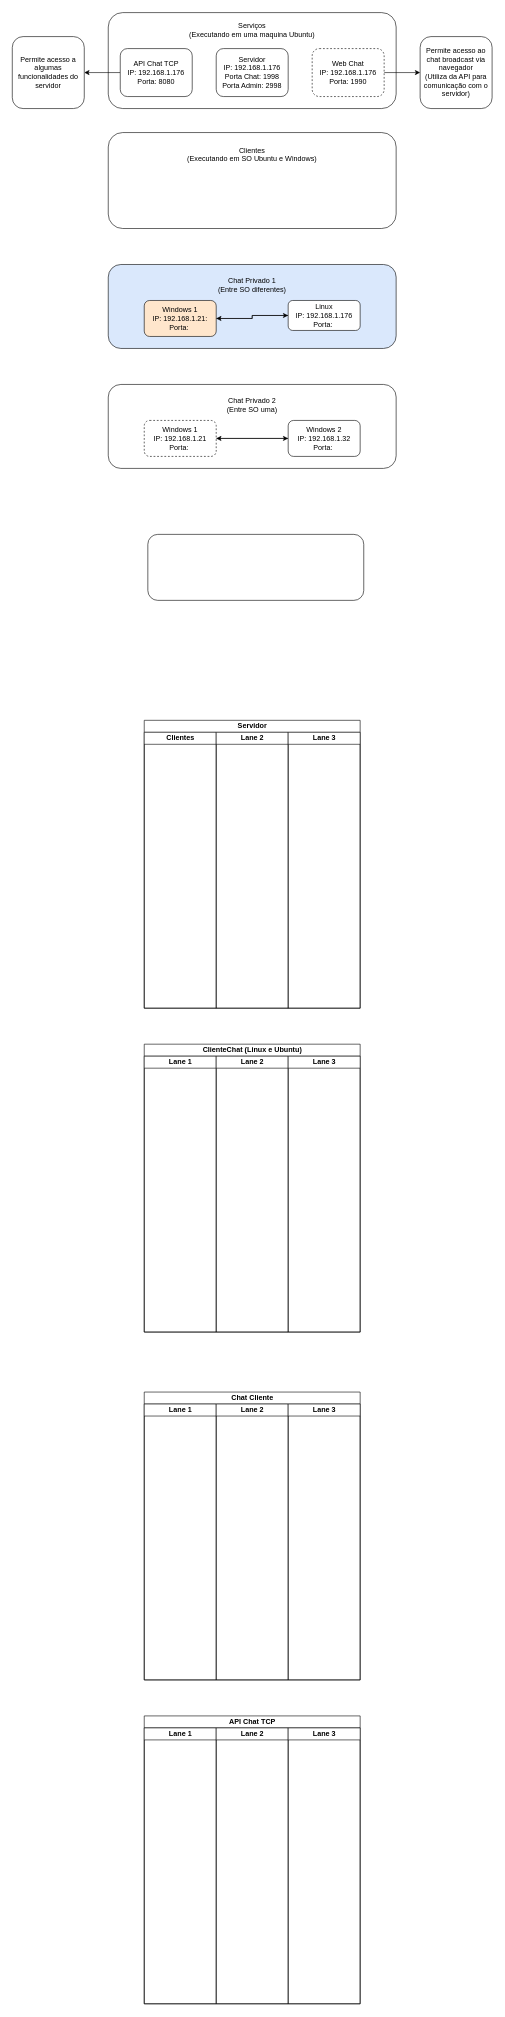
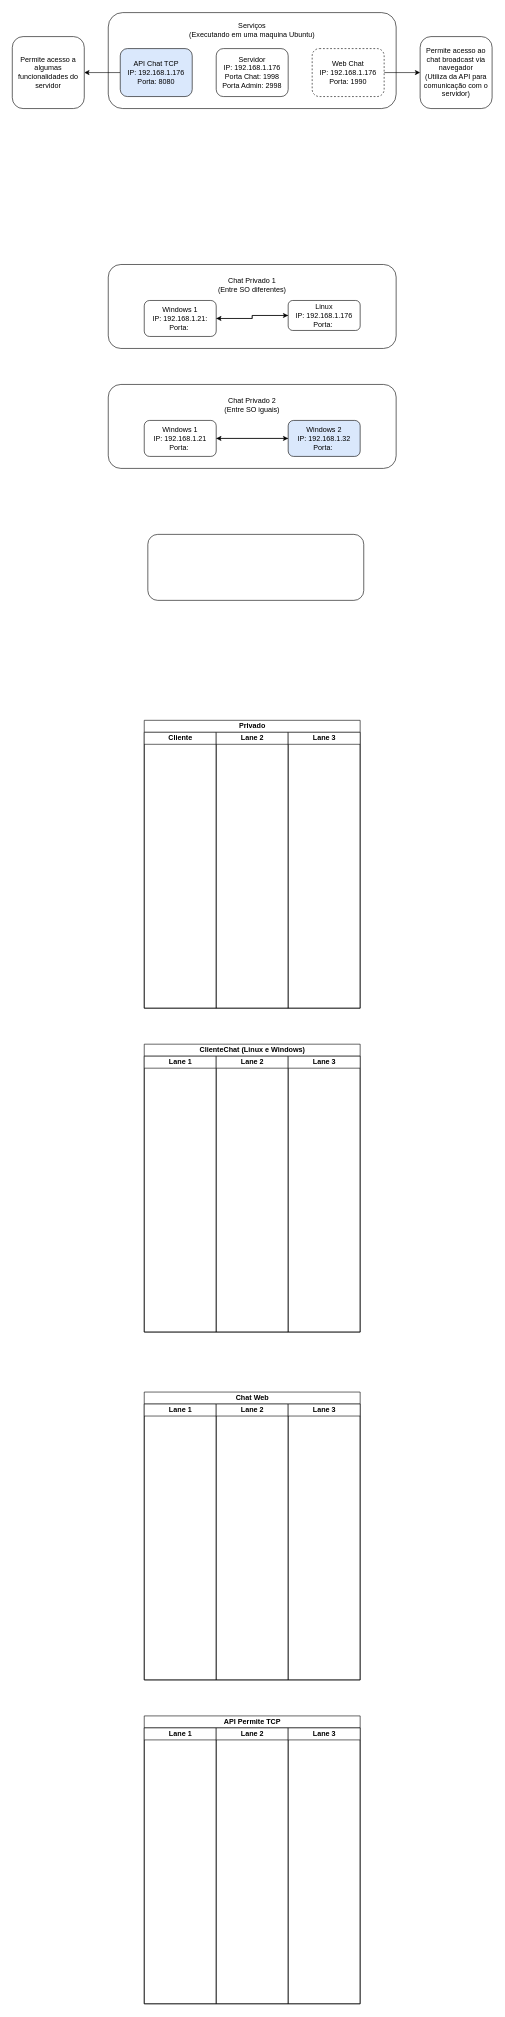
- <mxCell id="6" value="API Chat TCP&lt;br&gt;&lt;div&gt;IP: 192.168.1.176&lt;/div&gt;&lt;div&gt;Porta: 8080&lt;/div&gt;" style="rounded=1;whiteSpace=wrap;html=1;" vertex="1" parent="1"><mxGeometry x="200" y="80" width="120" height="80" as="geometry" /></mxCell>
+ <mxCell id="6" value="API Chat TCP&lt;br&gt;&lt;div&gt;IP: 192.168.1.176&lt;/div&gt;&lt;div&gt;Porta: 8080&lt;/div&gt;" style="rounded=1;whiteSpace=wrap;html=1;fillColor=#dae8fc;" vertex="1" parent="1"><mxGeometry x="200" y="80" width="120" height="80" as="geometry" /></mxCell>
- <mxCell id="2" value="&lt;div&gt;Clientes&lt;/div&gt;&lt;div&gt;(Executando em SO Ubuntu e Windows)&lt;/div&gt;&lt;div&gt;&lt;br&gt;&lt;/div&gt;&lt;div&gt;&lt;br&gt;&lt;/div&gt;&lt;div&gt;&lt;br&gt;&lt;/div&gt;&lt;div&gt;&lt;br&gt;&lt;/div&gt;&lt;div&gt;&lt;br&gt;&lt;/div&gt;&lt;div&gt;&lt;br&gt;&lt;/div&gt;" style="rounded=1;whiteSpace=wrap;html=1;" vertex="1" parent="1"><mxGeometry x="180" y="220" width="480" height="160" as="geometry" /></mxCell>
- <mxCell id="9" value="&lt;div&gt;Chat Privado 1&lt;/div&gt;&lt;div&gt;(Entre SO diferentes)&lt;/div&gt;&lt;div&gt;&lt;br&gt;&lt;/div&gt;&lt;div&gt;&lt;br&gt;&lt;/div&gt;&lt;div&gt;&lt;br&gt;&lt;/div&gt;&lt;div&gt;&lt;br&gt;&lt;/div&gt;&lt;div&gt;&lt;br&gt;&lt;/div&gt;" style="rounded=1;whiteSpace=wrap;html=1;fillColor=#dae8fc;" vertex="1" parent="1"><mxGeometry x="180" y="440" width="480" height="140" as="geometry" /></mxCell>
+ <mxCell id="9" value="&lt;div&gt;Chat Privado 1&lt;/div&gt;&lt;div&gt;(Entre SO diferentes)&lt;/div&gt;&lt;div&gt;&lt;br&gt;&lt;/div&gt;&lt;div&gt;&lt;br&gt;&lt;/div&gt;&lt;div&gt;&lt;br&gt;&lt;/div&gt;&lt;div&gt;&lt;br&gt;&lt;/div&gt;&lt;div&gt;&lt;br&gt;&lt;/div&gt;" style="rounded=1;whiteSpace=wrap;html=1;" vertex="1" parent="1"><mxGeometry x="180" y="440" width="480" height="140" as="geometry" /></mxCell>
- <mxCell id="12" value="Windows 1&lt;div&gt;IP: 192.168.1.21:&lt;/div&gt;&lt;div&gt;Porta:&amp;nbsp;&lt;/div&gt;" style="rounded=1;whiteSpace=wrap;html=1;fillColor=#ffe6cc;" vertex="1" parent="1"><mxGeometry x="240" y="500" width="120" height="60" as="geometry" /></mxCell>
+ <mxCell id="12" value="Windows 1&lt;div&gt;IP: 192.168.1.21:&lt;/div&gt;&lt;div&gt;Porta:&amp;nbsp;&lt;/div&gt;" style="rounded=1;whiteSpace=wrap;html=1;" vertex="1" parent="1"><mxGeometry x="240" y="500" width="120" height="60" as="geometry" /></mxCell>
- <mxCell id="10" value="&lt;div&gt;Chat Privado 2&lt;/div&gt;&lt;div&gt;(Entre SO uma)&lt;/div&gt;&lt;div&gt;&lt;br&gt;&lt;/div&gt;&lt;div&gt;&lt;br&gt;&lt;/div&gt;&lt;div&gt;&lt;br&gt;&lt;/div&gt;&lt;div&gt;&lt;br&gt;&lt;/div&gt;&lt;div&gt;&lt;br&gt;&lt;/div&gt;" style="rounded=1;whiteSpace=wrap;html=1;" vertex="1" parent="1"><mxGeometry x="180" y="640" width="480" height="140" as="geometry" /></mxCell>
+ <mxCell id="10" value="&lt;div&gt;Chat Privado 2&lt;/div&gt;&lt;div&gt;(Entre SO iguais)&lt;/div&gt;&lt;div&gt;&lt;br&gt;&lt;/div&gt;&lt;div&gt;&lt;br&gt;&lt;/div&gt;&lt;div&gt;&lt;br&gt;&lt;/div&gt;&lt;div&gt;&lt;br&gt;&lt;/div&gt;&lt;div&gt;&lt;br&gt;&lt;/div&gt;" style="rounded=1;whiteSpace=wrap;html=1;" vertex="1" parent="1"><mxGeometry x="180" y="640" width="480" height="140" as="geometry" /></mxCell>
- <mxCell id="16" value="Windows 1&lt;div&gt;IP: 192.168.1.21&lt;/div&gt;&lt;div&gt;Porta:&amp;nbsp;&lt;/div&gt;" style="rounded=1;whiteSpace=wrap;html=1;dashed=1;" vertex="1" parent="1"><mxGeometry x="240" y="700" width="120" height="60" as="geometry" /></mxCell>
+ <mxCell id="16" value="Windows 1&lt;div&gt;IP: 192.168.1.21&lt;/div&gt;&lt;div&gt;Porta:&amp;nbsp;&lt;/div&gt;" style="rounded=1;whiteSpace=wrap;html=1;" vertex="1" parent="1"><mxGeometry x="240" y="700" width="120" height="60" as="geometry" /></mxCell>
- <mxCell id="18" value="Windows 2&lt;div&gt;IP: 192.168.1.32&lt;/div&gt;&lt;div&gt;Porta:&amp;nbsp;&lt;/div&gt;" style="rounded=1;whiteSpace=wrap;html=1;" vertex="1" parent="1"><mxGeometry x="480" y="700" width="120" height="60" as="geometry" /></mxCell>
+ <mxCell id="18" value="Windows 2&lt;div&gt;IP: 192.168.1.32&lt;/div&gt;&lt;div&gt;Porta:&amp;nbsp;&lt;/div&gt;" style="rounded=1;whiteSpace=wrap;html=1;fillColor=#dae8fc;" vertex="1" parent="1"><mxGeometry x="480" y="700" width="120" height="60" as="geometry" /></mxCell>
- <mxCell id="22" value="Servidor" style="swimlane;childLayout=stackLayout;resizeParent=1;resizeParentMax=0;startSize=20;html=1;" vertex="1" parent="1"><mxGeometry x="240" y="1200" width="360" height="480" as="geometry" /></mxCell>
+ <mxCell id="22" value="Privado" style="swimlane;childLayout=stackLayout;resizeParent=1;resizeParentMax=0;startSize=20;html=1;" vertex="1" parent="1"><mxGeometry x="240" y="1200" width="360" height="480" as="geometry" /></mxCell>
- <mxCell id="23" value="Clientes" style="swimlane;startSize=20;html=1;" vertex="1" parent="22"><mxGeometry y="20" width="120" height="460" as="geometry" /></mxCell>
+ <mxCell id="23" value="Cliente" style="swimlane;startSize=20;html=1;" vertex="1" parent="22"><mxGeometry y="20" width="120" height="460" as="geometry" /></mxCell>
- <mxCell id="26" value="ClienteChat (Linux e Ubuntu)" style="swimlane;childLayout=stackLayout;resizeParent=1;resizeParentMax=0;startSize=20;html=1;" vertex="1" parent="1"><mxGeometry x="240" y="1740" width="360" height="480" as="geometry" /></mxCell>
+ <mxCell id="26" value="ClienteChat (Linux e Windows)" style="swimlane;childLayout=stackLayout;resizeParent=1;resizeParentMax=0;startSize=20;html=1;" vertex="1" parent="1"><mxGeometry x="240" y="1740" width="360" height="480" as="geometry" /></mxCell>
- <mxCell id="30" value="Chat&amp;nbsp;&lt;span style=&quot;background-color: transparent; color: light-dark(rgb(0, 0, 0), rgb(255, 255, 255));&quot;&gt;Cliente&lt;/span&gt;" style="swimlane;childLayout=stackLayout;resizeParent=1;resizeParentMax=0;startSize=20;html=1;" vertex="1" parent="1"><mxGeometry x="240" y="2320" width="360" height="480" as="geometry" /></mxCell>
+ <mxCell id="30" value="Chat&amp;nbsp;&lt;span style=&quot;background-color: transparent; color: light-dark(rgb(0, 0, 0), rgb(255, 255, 255));&quot;&gt;Web&lt;/span&gt;" style="swimlane;childLayout=stackLayout;resizeParent=1;resizeParentMax=0;startSize=20;html=1;" vertex="1" parent="1"><mxGeometry x="240" y="2320" width="360" height="480" as="geometry" /></mxCell>
- <mxCell id="34" value="API Chat TCP" style="swimlane;childLayout=stackLayout;resizeParent=1;resizeParentMax=0;startSize=20;html=1;" vertex="1" parent="1"><mxGeometry x="240" y="2860" width="360" height="480" as="geometry" /></mxCell>
+ <mxCell id="34" value="API Permite TCP" style="swimlane;childLayout=stackLayout;resizeParent=1;resizeParentMax=0;startSize=20;html=1;" vertex="1" parent="1"><mxGeometry x="240" y="2860" width="360" height="480" as="geometry" /></mxCell>
